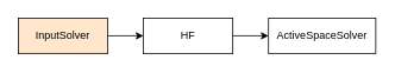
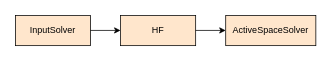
- <mxCell id="4" value="HF" style="rounded=0;whiteSpace=wrap;html=1;" vertex="1" parent="1"><mxGeometry x="160" y="20" width="100" height="40" as="geometry" /></mxCell>
+ <mxCell id="4" value="HF" style="rounded=0;whiteSpace=wrap;html=1;fillColor=#ffe6cc;" vertex="1" parent="1"><mxGeometry x="160" y="20" width="100" height="40" as="geometry" /></mxCell>
- <mxCell id="6" value="ActiveSpaceSolver" style="rounded=0;whiteSpace=wrap;html=1;" vertex="1" parent="1"><mxGeometry x="300" y="20" width="120" height="40" as="geometry" /></mxCell>
+ <mxCell id="6" value="ActiveSpaceSolver" style="rounded=0;whiteSpace=wrap;html=1;fillColor=#ffe6cc;" vertex="1" parent="1"><mxGeometry x="300" y="20" width="120" height="40" as="geometry" /></mxCell>
